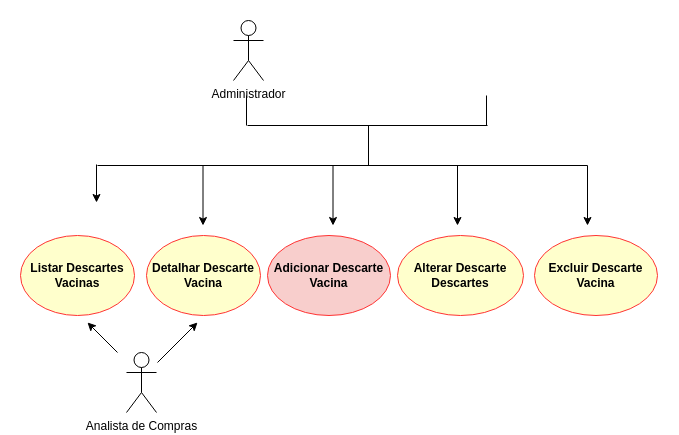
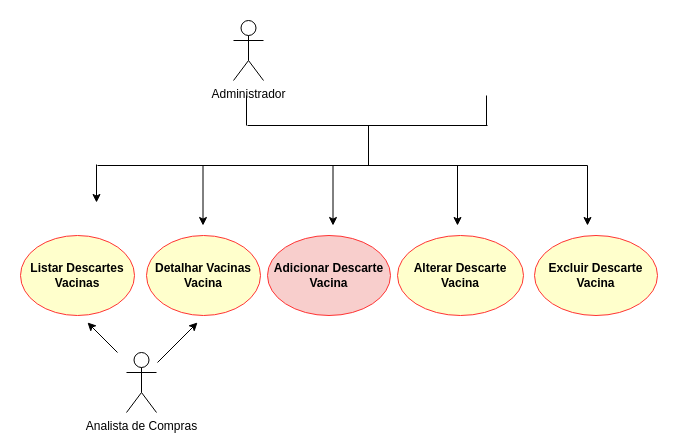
- <mxCell id="4" value="Detalhar Descarte&lt;br&gt;Vacina" style="ellipse;whiteSpace=wrap;html=1;verticalAlign=middle;fillColor=#FFFFCC;strokeColor=#FF3333;fontStyle=1;rounded=1;" parent="1" vertex="1"><mxGeometry x="146" y="235" width="114" height="80" as="geometry" /></mxCell>
+ <mxCell id="4" value="Detalhar Vacinas&lt;br&gt;Vacina" style="ellipse;whiteSpace=wrap;html=1;verticalAlign=middle;fillColor=#FFFFCC;strokeColor=#FF3333;fontStyle=1;rounded=1;" parent="1" vertex="1"><mxGeometry x="146" y="235" width="114" height="80" as="geometry" /></mxCell>
- <mxCell id="6" value="Alterar Descarte Descartes" style="ellipse;whiteSpace=wrap;html=1;verticalAlign=middle;fillColor=#FFFFCC;strokeColor=#FF3333;fontStyle=1;rounded=1;" parent="1" vertex="1"><mxGeometry x="397" y="235" width="126" height="80" as="geometry" /></mxCell>
+ <mxCell id="6" value="Alterar Descarte Vacina" style="ellipse;whiteSpace=wrap;html=1;verticalAlign=middle;fillColor=#FFFFCC;strokeColor=#FF3333;fontStyle=1;rounded=1;" parent="1" vertex="1"><mxGeometry x="397" y="235" width="126" height="80" as="geometry" /></mxCell>
